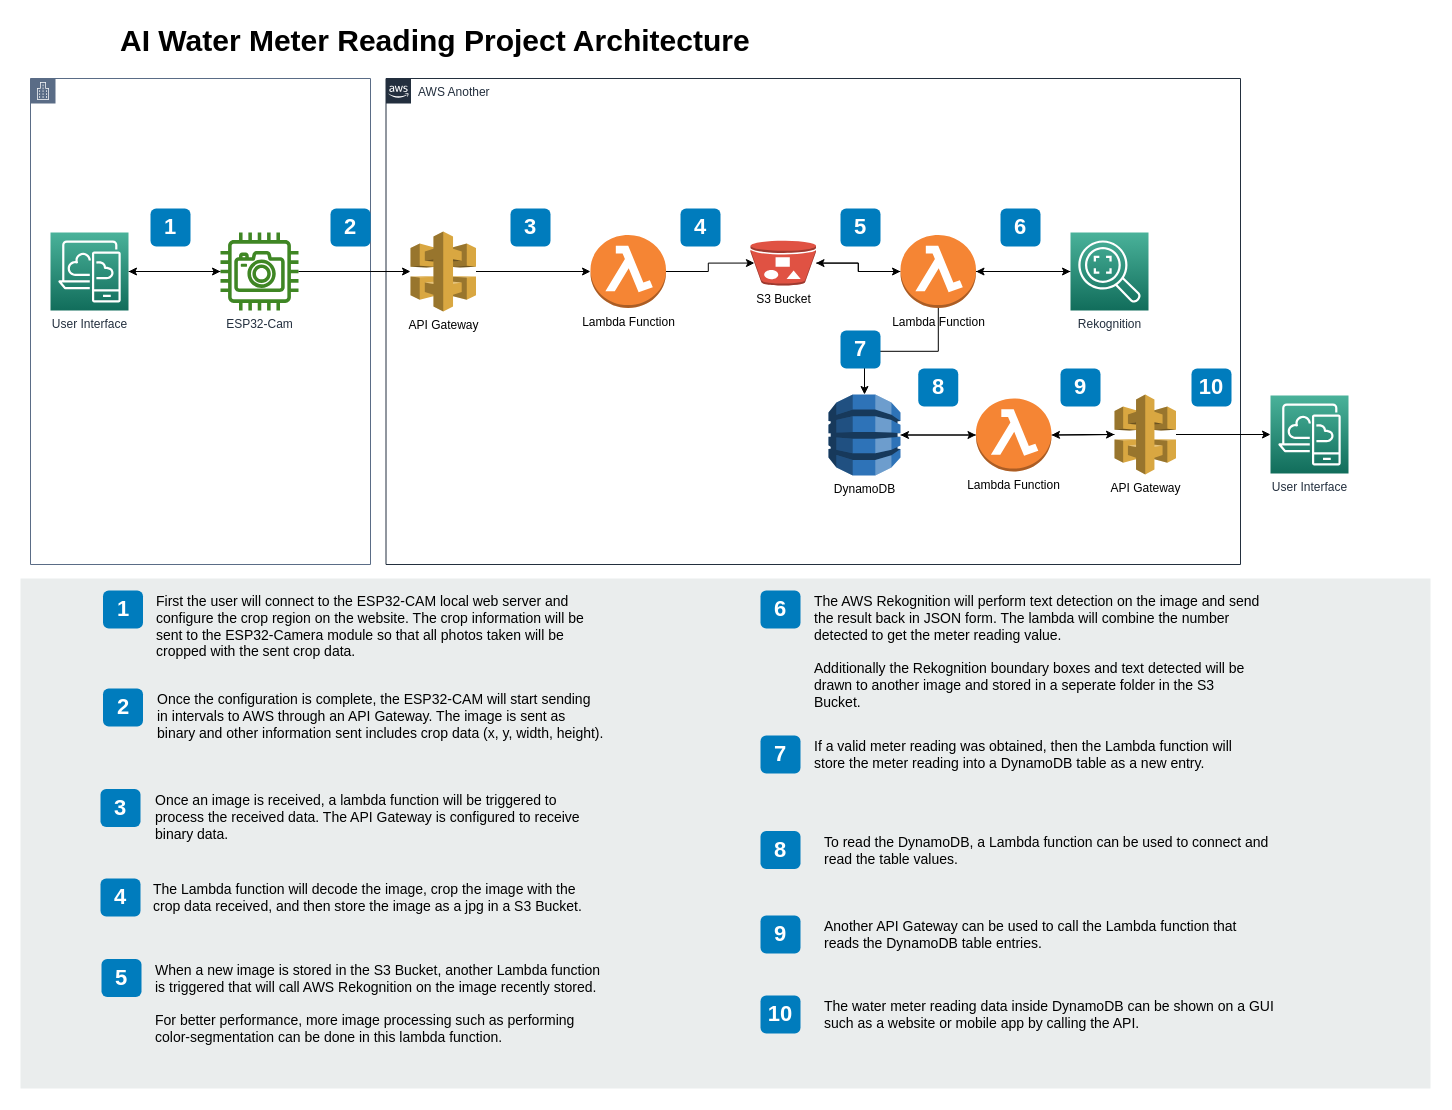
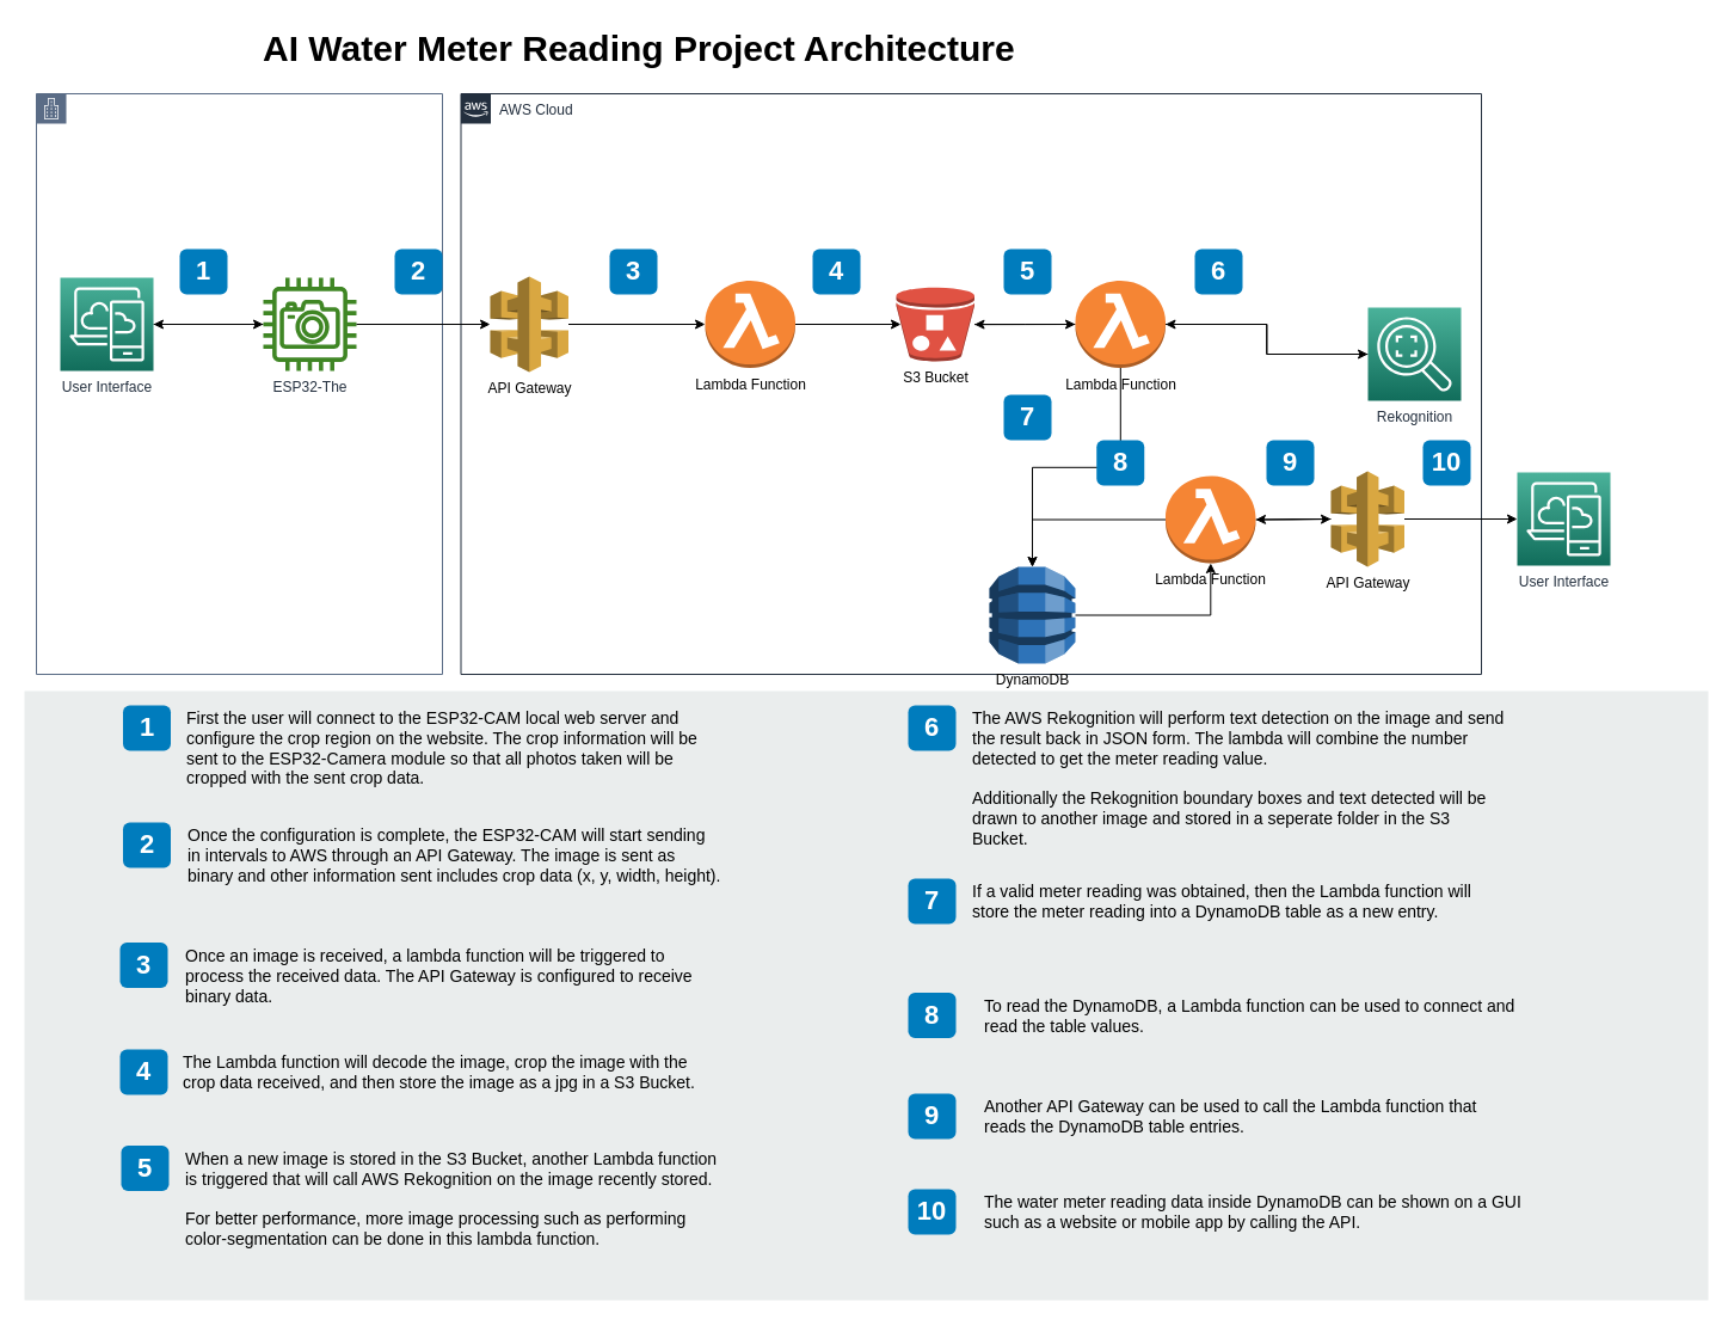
- <mxCell id="37" value="AI Water Meter Reading Project Architecture" style="text;html=1;resizable=0;points=[];autosize=1;align=left;verticalAlign=top;spacingTop=-4;fontSize=30;fontStyle=1" parent="1" vertex="1"><mxGeometry x="118" y="20" width="650" height="40" as="geometry" /></mxCell>
+ <mxCell id="37" value="AI Water Meter Reading Project Architecture" style="text;html=1;resizable=0;points=[];autosize=1;align=left;verticalAlign=top;spacingTop=-4;fontSize=30;fontStyle=1" parent="1" vertex="1"><mxGeometry x="218" y="20" width="650" height="40" as="geometry" /></mxCell>
- <mxCell id="2" value="AWS Another" style="points=[[0,0],[0.25,0],[0.5,0],[0.75,0],[1,0],[1,0.25],[1,0.5],[1,0.75],[1,1],[0.75,1],[0.5,1],[0.25,1],[0,1],[0,0.75],[0,0.5],[0,0.25]];outlineConnect=0;gradientColor=none;html=1;whiteSpace=wrap;fontSize=12;fontStyle=0;shape=mxgraph.aws4.group;grIcon=mxgraph.aws4.group_aws_cloud_alt;strokeColor=#232F3E;fillColor=none;verticalAlign=top;align=left;spacingLeft=30;fontColor=#232F3E;dashed=0;container=1;pointerEvents=0;collapsible=0;recursiveResize=0;" parent="1" vertex="1"><mxGeometry x="385.5" y="78" width="854.5" height="486" as="geometry" /></mxCell>
+ <mxCell id="2" value="AWS Cloud" style="points=[[0,0],[0.25,0],[0.5,0],[0.75,0],[1,0],[1,0.25],[1,0.5],[1,0.75],[1,1],[0.75,1],[0.5,1],[0.25,1],[0,1],[0,0.75],[0,0.5],[0,0.25]];outlineConnect=0;gradientColor=none;html=1;whiteSpace=wrap;fontSize=12;fontStyle=0;shape=mxgraph.aws4.group;grIcon=mxgraph.aws4.group_aws_cloud_alt;strokeColor=#232F3E;fillColor=none;verticalAlign=top;align=left;spacingLeft=30;fontColor=#232F3E;dashed=0;container=1;pointerEvents=0;collapsible=0;recursiveResize=0;" parent="1" vertex="1"><mxGeometry x="385.5" y="78" width="854.5" height="486" as="geometry" /></mxCell>
- <mxCell id="6" value="S3 Bucket" style="outlineConnect=0;dashed=0;verticalLabelPosition=bottom;verticalAlign=top;align=center;html=1;shape=mxgraph.aws3.bucket_with_objects;fillColor=#E05243;gradientColor=none;" parent="2" vertex="1"><mxGeometry x="364.5" y="162.06" width="65.5" height="45" as="geometry" /></mxCell>
+ <mxCell id="6" value="S3 Bucket" style="outlineConnect=0;dashed=0;verticalLabelPosition=bottom;verticalAlign=top;align=center;html=1;shape=mxgraph.aws3.bucket_with_objects;fillColor=#E05243;gradientColor=none;" parent="2" vertex="1"><mxGeometry x="364.5" y="162.06" width="65.5" height="61.88" as="geometry" /></mxCell>
- <mxCell id="9" value="Rekognition" style="sketch=0;points=[[0,0,0],[0.25,0,0],[0.5,0,0],[0.75,0,0],[1,0,0],[0,1,0],[0.25,1,0],[0.5,1,0],[0.75,1,0],[1,1,0],[0,0.25,0],[0,0.5,0],[0,0.75,0],[1,0.25,0],[1,0.5,0],[1,0.75,0]];outlineConnect=0;fontColor=#232F3E;gradientColor=#4AB29A;gradientDirection=north;fillColor=#116D5B;strokeColor=#ffffff;dashed=0;verticalLabelPosition=bottom;verticalAlign=top;align=center;html=1;fontSize=12;fontStyle=0;aspect=fixed;shape=mxgraph.aws4.resourceIcon;resIcon=mxgraph.aws4.rekognition_2;" parent="2" vertex="1"><mxGeometry x="684.5" y="154" width="78" height="78" as="geometry" /></mxCell>
+ <mxCell id="9" value="Rekognition" style="sketch=0;points=[[0,0,0],[0.25,0,0],[0.5,0,0],[0.75,0,0],[1,0,0],[0,1,0],[0.25,1,0],[0.5,1,0],[0.75,1,0],[1,1,0],[0,0.25,0],[0,0.5,0],[0,0.75,0],[1,0.25,0],[1,0.5,0],[1,0.75,0]];outlineConnect=0;fontColor=#232F3E;gradientColor=#4AB29A;gradientDirection=north;fillColor=#116D5B;strokeColor=#ffffff;dashed=0;verticalLabelPosition=bottom;verticalAlign=top;align=center;html=1;fontSize=12;fontStyle=0;aspect=fixed;shape=mxgraph.aws4.resourceIcon;resIcon=mxgraph.aws4.rekognition_2;" parent="2" vertex="1"><mxGeometry x="759.5" y="179" width="78" height="78" as="geometry" /></mxCell>
- <mxCell id="32" value="ESP32-Cam" style="sketch=0;outlineConnect=0;fontColor=#232F3E;gradientColor=none;fillColor=#3F8624;strokeColor=none;dashed=0;verticalLabelPosition=bottom;verticalAlign=top;align=center;html=1;fontSize=12;fontStyle=0;aspect=fixed;pointerEvents=1;shape=mxgraph.aws4.camera;" parent="30" vertex="1"><mxGeometry x="190" y="154" width="78" height="78" as="geometry" /></mxCell>
+ <mxCell id="32" value="ESP32-The" style="sketch=0;outlineConnect=0;fontColor=#232F3E;gradientColor=none;fillColor=#3F8624;strokeColor=none;dashed=0;verticalLabelPosition=bottom;verticalAlign=top;align=center;html=1;fontSize=12;fontStyle=0;aspect=fixed;pointerEvents=1;shape=mxgraph.aws4.camera;" parent="30" vertex="1"><mxGeometry x="190" y="154" width="78" height="78" as="geometry" /></mxCell>
- <mxCell id="22" value="&lt;div&gt;DynamoDB&lt;/div&gt;" style="outlineConnect=0;dashed=0;verticalLabelPosition=bottom;verticalAlign=top;align=center;html=1;shape=mxgraph.aws3.dynamo_db;fillColor=#2E73B8;gradientColor=none;" parent="2" vertex="1"><mxGeometry x="442.5" y="316" width="72" height="81" as="geometry" /></mxCell>
+ <mxCell id="22" value="&lt;div&gt;DynamoDB&lt;/div&gt;" style="outlineConnect=0;dashed=0;verticalLabelPosition=bottom;verticalAlign=top;align=center;html=1;shape=mxgraph.aws3.dynamo_db;fillColor=#2E73B8;gradientColor=none;" parent="2" vertex="1"><mxGeometry x="442.5" y="396" width="72" height="81" as="geometry" /></mxCell>
